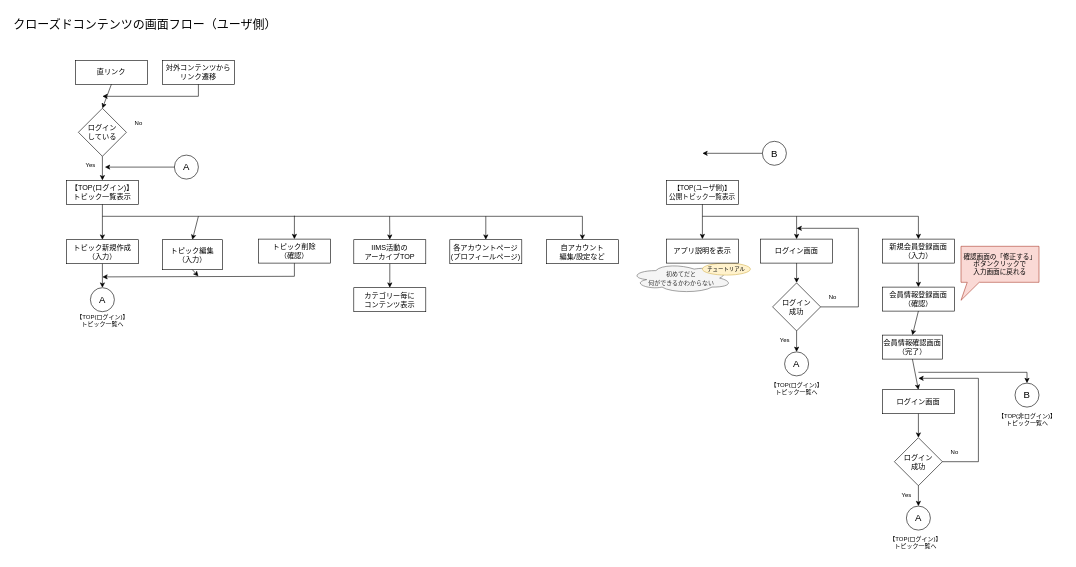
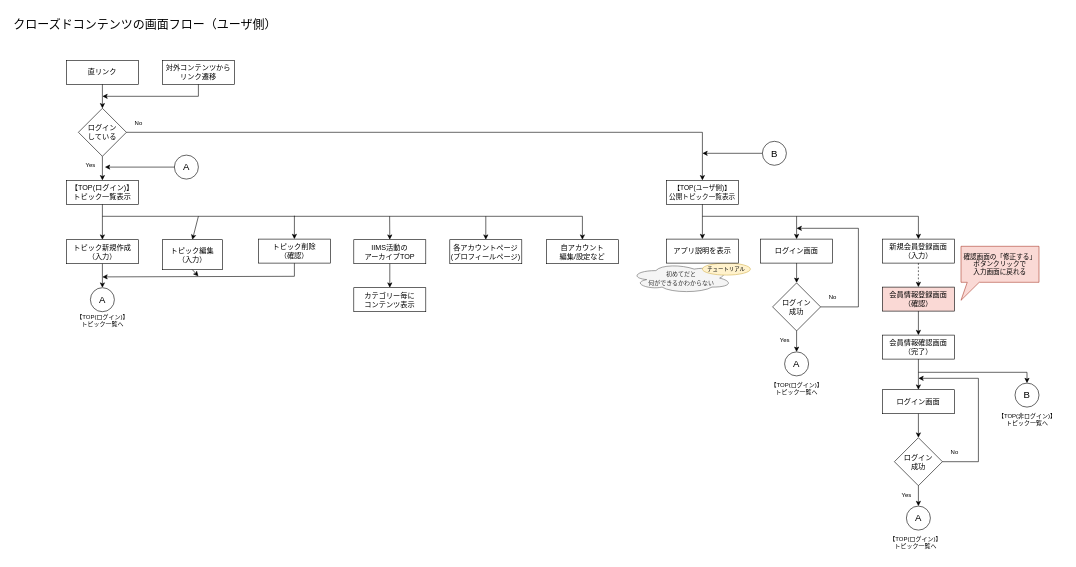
- <mxCell id="4" value="直リンク" style="whiteSpace=wrap;html=1;" parent="1" vertex="1"><mxGeometry x="125" y="100" width="120" height="40" as="geometry" /></mxCell>
+ <mxCell id="4" value="直リンク" style="whiteSpace=wrap;html=1;" parent="1" vertex="1"><mxGeometry x="110" y="100" width="120" height="40" as="geometry" /></mxCell>
+ <mxCell id="11" value="" style="edgeStyle=none;orthogonalLoop=1;jettySize=auto;html=1;rounded=0;exitX=1;exitY=0.5;exitDx=0;exitDy=0;entryX=0.5;entryY=0;entryDx=0;entryDy=0;" parent="1" source="8" target="10" edge="1"><mxGeometry width="100" relative="1" as="geometry"><mxPoint x="329.55" y="245" as="sourcePoint" /><mxPoint x="329.55" y="285" as="targetPoint" /><Array as="points"><mxPoint x="1170" y="220" /></Array></mxGeometry></mxCell>
- <mxCell id="27" value="" style="edgeStyle=none;orthogonalLoop=1;jettySize=auto;html=1;rounded=0;exitX=0.5;exitY=1;exitDx=0;exitDy=0;entryX=0.5;entryY=0;entryDx=0;entryDy=0;" parent="1" source="21" target="26" edge="1"><mxGeometry width="100" relative="1" as="geometry"><mxPoint x="1529" y="448" as="sourcePoint" /><mxPoint x="1529" y="488" as="targetPoint" /></mxGeometry></mxCell>
+ <mxCell id="27" value="" style="edgeStyle=none;orthogonalLoop=1;jettySize=auto;html=1;rounded=0;exitX=0.5;exitY=1;exitDx=0;exitDy=0;entryX=0.5;entryY=0;entryDx=0;entryDy=0;dashed=1;" parent="1" source="21" target="26" edge="1"><mxGeometry width="100" relative="1" as="geometry"><mxPoint x="1529" y="448" as="sourcePoint" /><mxPoint x="1529" y="488" as="targetPoint" /></mxGeometry></mxCell>
- <mxCell id="26" value="会員情報登録画面&lt;br&gt;（確認）" style="whiteSpace=wrap;html=1;" parent="1" vertex="1"><mxGeometry x="1470" y="478" width="120" height="40" as="geometry" /></mxCell>
+ <mxCell id="26" value="会員情報登録画面&lt;br&gt;（確認）" style="whiteSpace=wrap;html=1;fillColor=#fad9d5;" parent="1" vertex="1"><mxGeometry x="1470" y="478" width="120" height="40" as="geometry" /></mxCell>
- <mxCell id="28" value="会員情報確認画面&lt;br&gt;（完了）" style="whiteSpace=wrap;html=1;" parent="1" vertex="1"><mxGeometry x="1470" y="558" width="100" height="40" as="geometry" /></mxCell>
+ <mxCell id="28" value="会員情報確認画面&lt;br&gt;（完了）" style="whiteSpace=wrap;html=1;" parent="1" vertex="1"><mxGeometry x="1470" y="558" width="120" height="40" as="geometry" /></mxCell>
